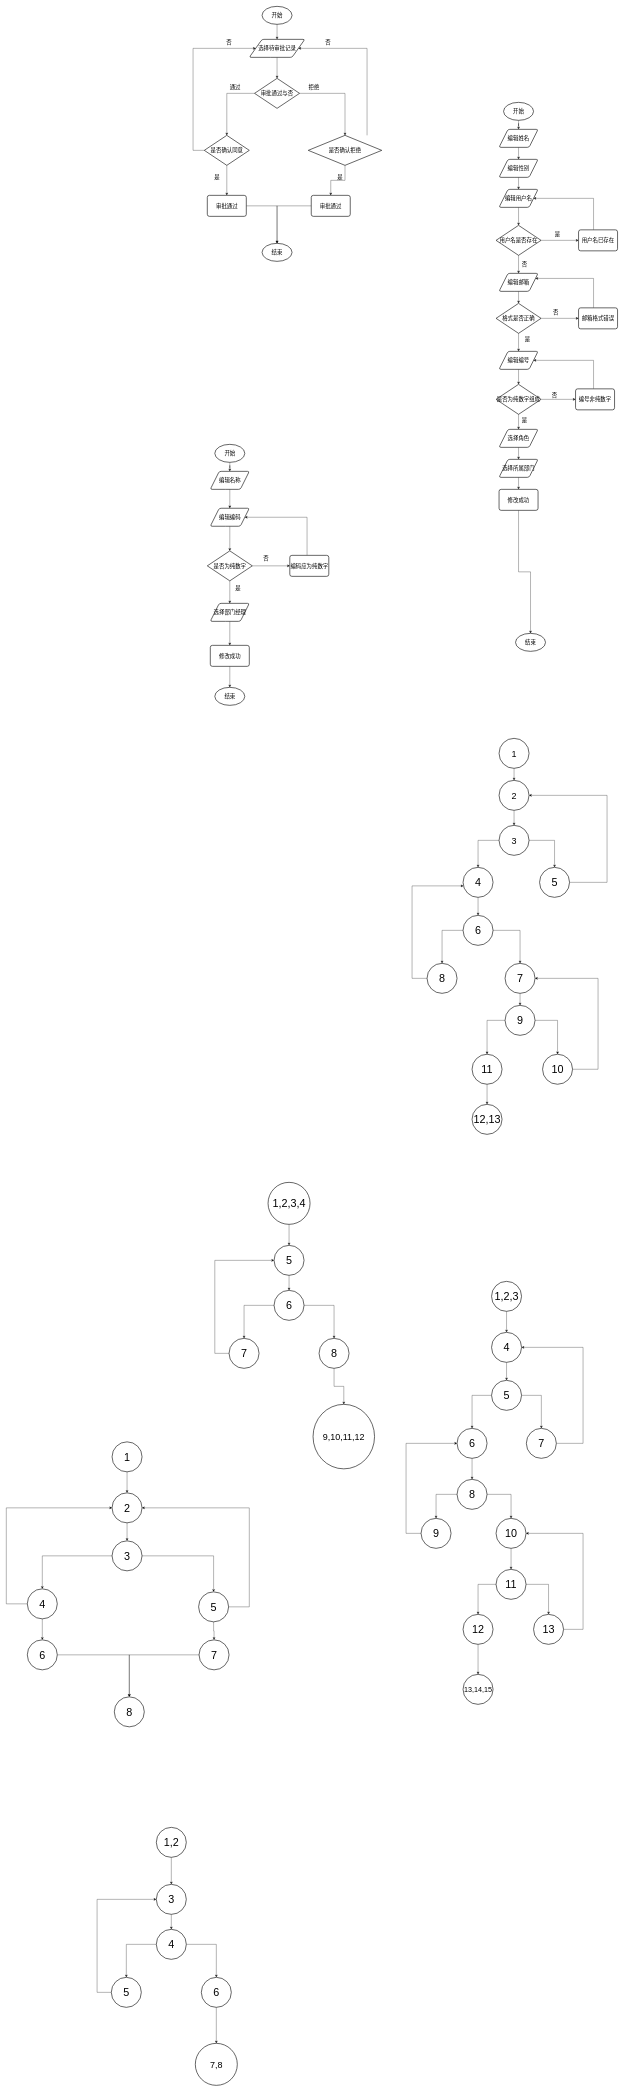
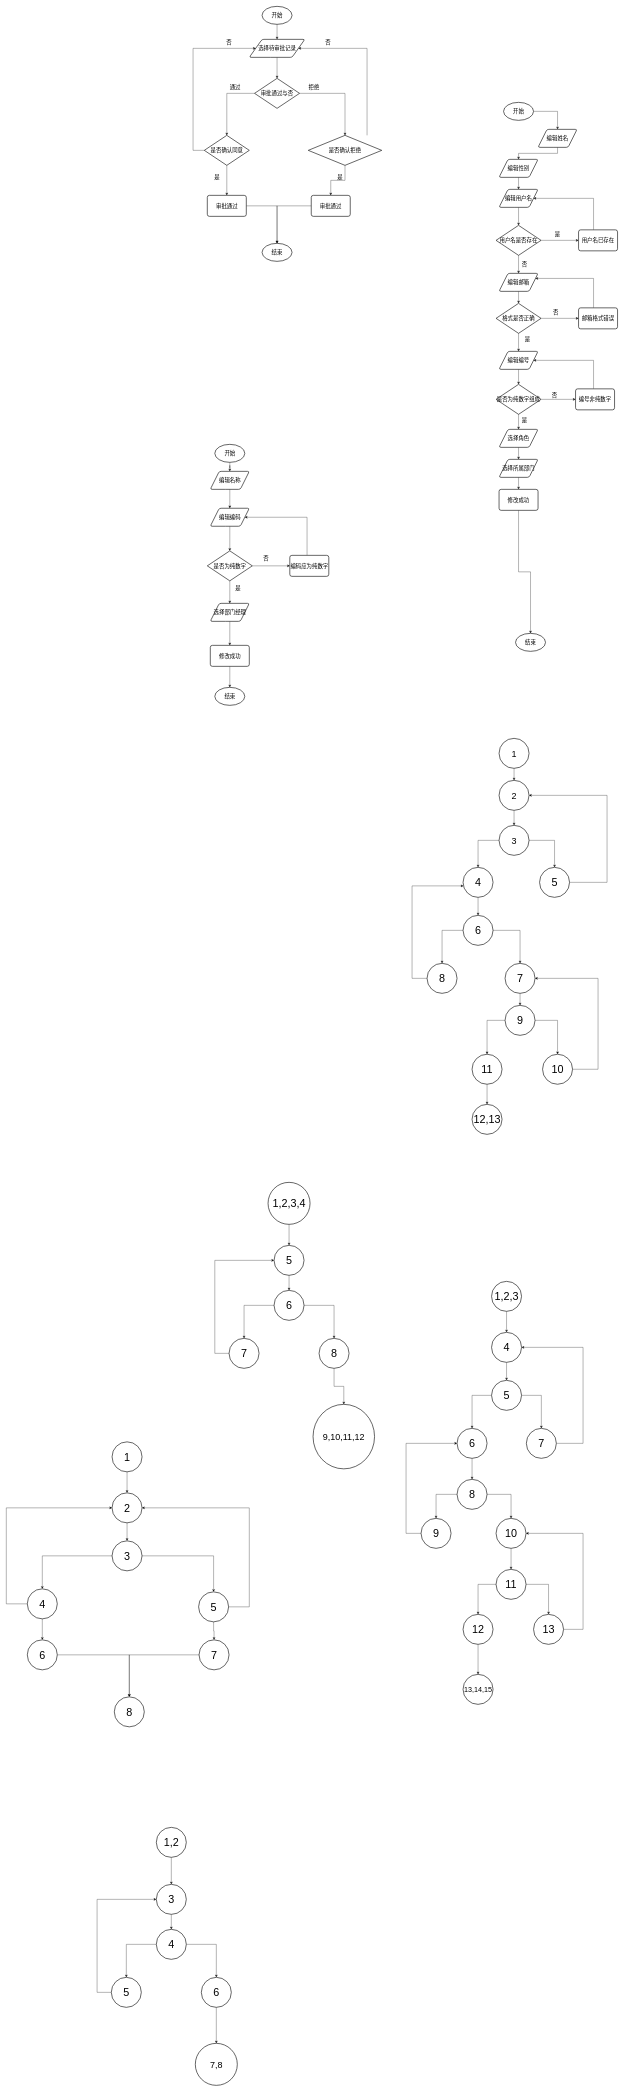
- <mxCell id="13" value="编辑姓名" style="shape=parallelogram;html=1;strokeWidth=2;perimeter=parallelogramPerimeter;whiteSpace=wrap;rounded=1;arcSize=12;size=0.23;fontSize=18;" vertex="1" parent="1"><mxGeometry x="1663" y="430" width="130" height="60" as="geometry" /></mxCell>
+ <mxCell id="13" value="编辑姓名" style="shape=parallelogram;html=1;strokeWidth=2;perimeter=parallelogramPerimeter;whiteSpace=wrap;rounded=1;arcSize=12;size=0.23;fontSize=18;" vertex="1" parent="1"><mxGeometry x="1793" y="430" width="130" height="60" as="geometry" /></mxCell>
